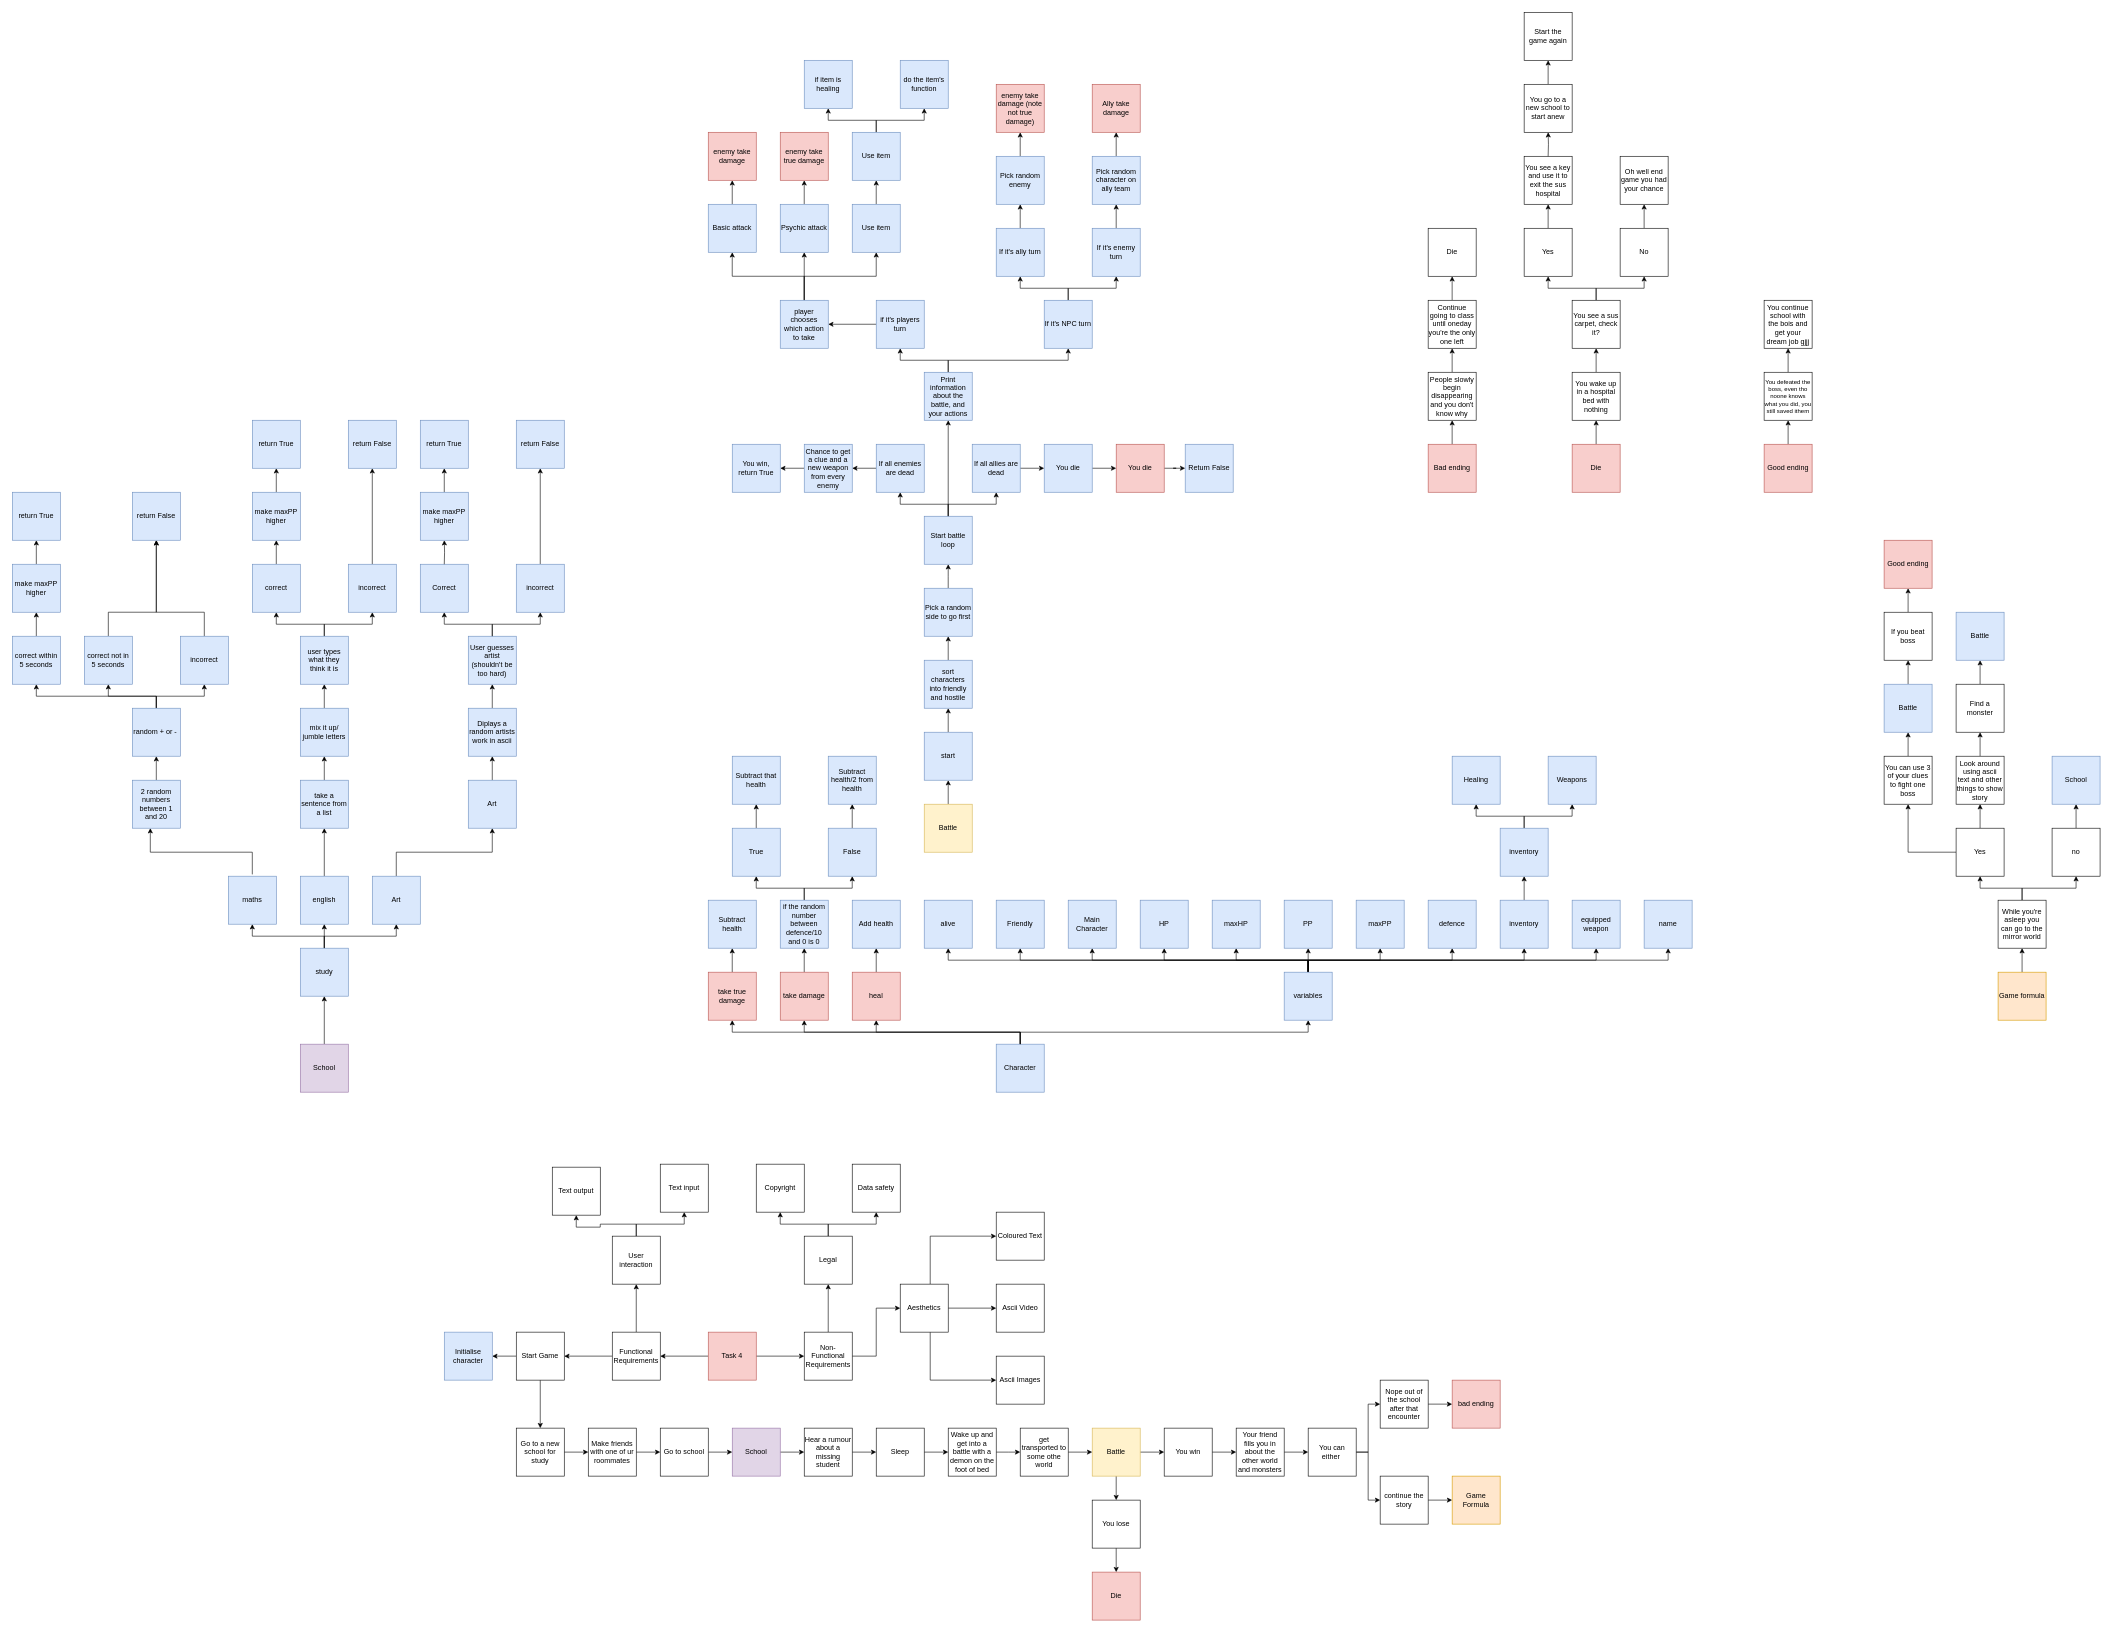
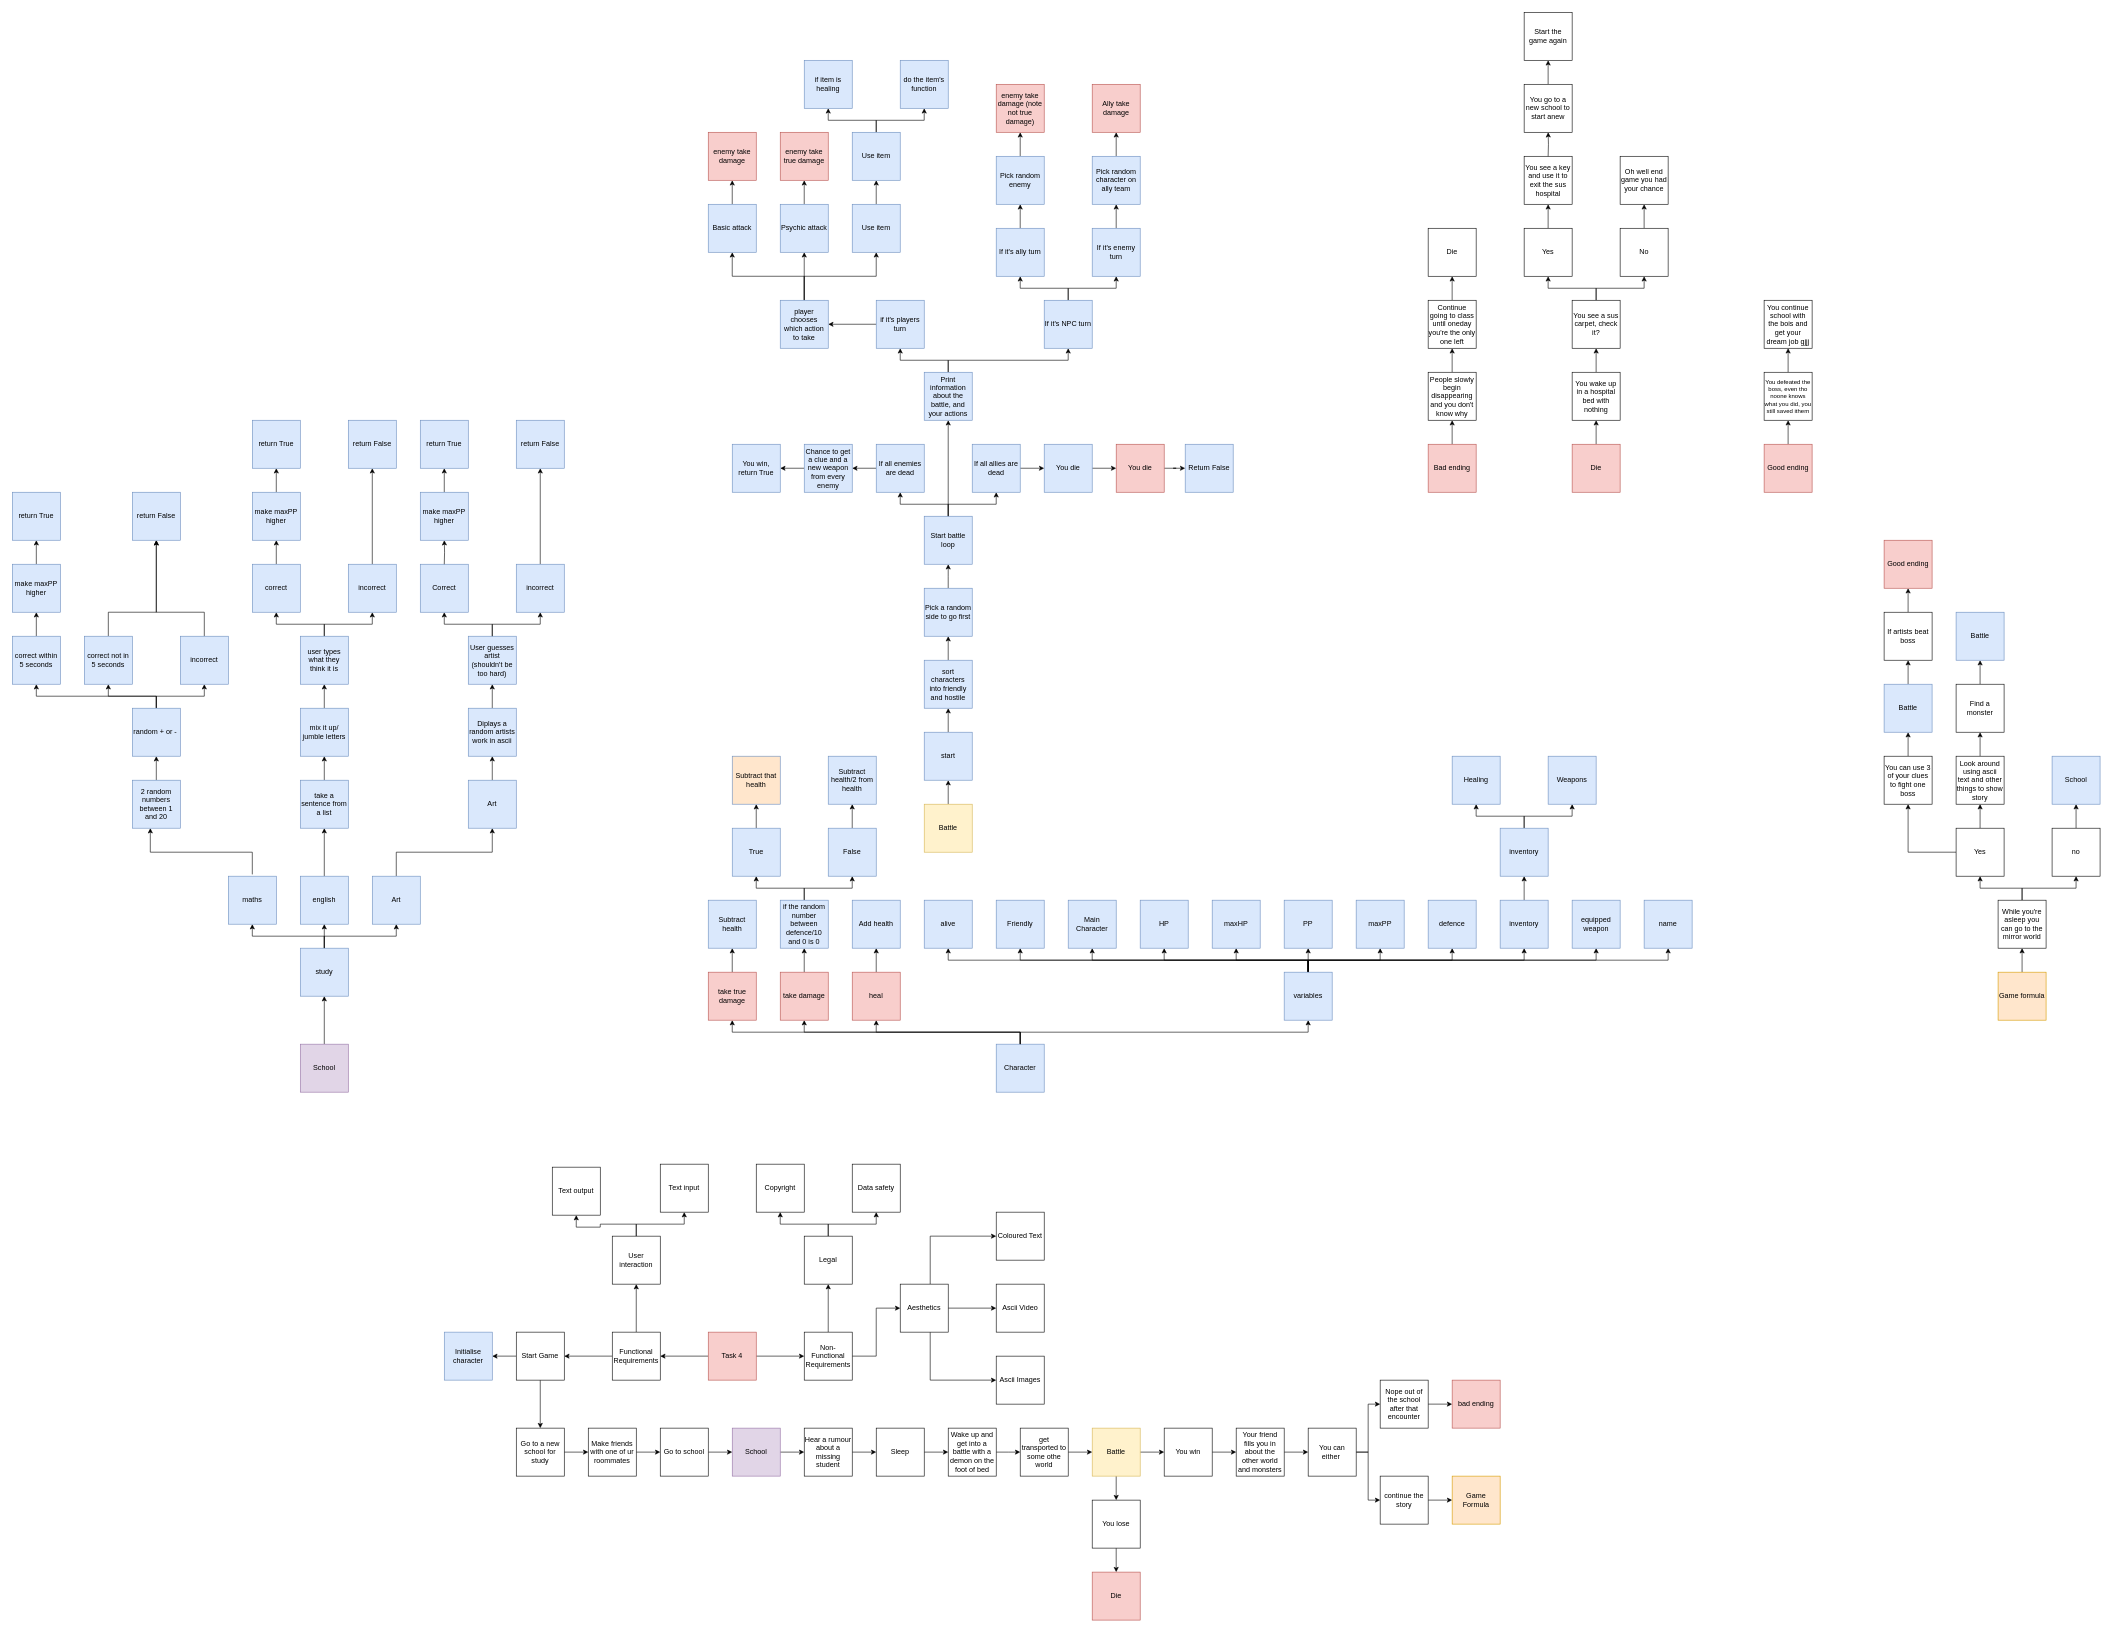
- <mxCell id="275" value="If you beat boss" style="whiteSpace=wrap;html=1;aspect=fixed;" parent="1" vertex="1"><mxGeometry x="3140" y="1020" width="80" height="80" as="geometry" /></mxCell>
+ <mxCell id="275" value="If artists beat boss" style="whiteSpace=wrap;html=1;aspect=fixed;" parent="1" vertex="1"><mxGeometry x="3140" y="1020" width="80" height="80" as="geometry" /></mxCell>
- <mxCell id="181" value="Subtract that health" style="whiteSpace=wrap;html=1;aspect=fixed;fillColor=#dae8fc;strokeColor=#6c8ebf;" parent="1" vertex="1"><mxGeometry x="1220" y="1260" width="80" height="80" as="geometry" /></mxCell>
+ <mxCell id="181" value="Subtract that health" style="whiteSpace=wrap;html=1;aspect=fixed;fillColor=#ffe6cc;strokeColor=#6c8ebf;" parent="1" vertex="1"><mxGeometry x="1220" y="1260" width="80" height="80" as="geometry" /></mxCell>
